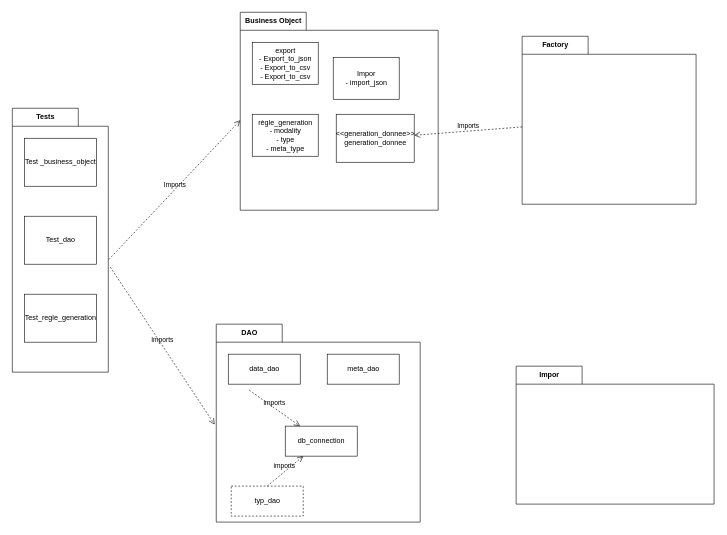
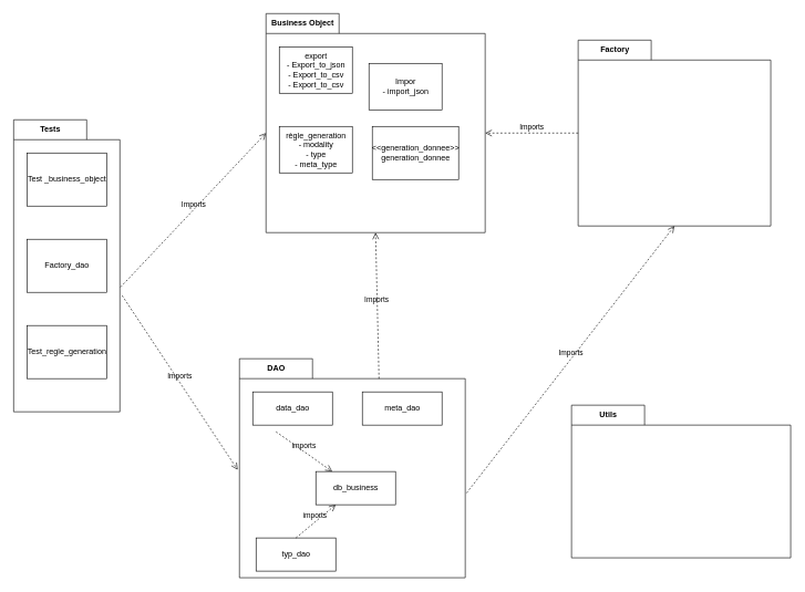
- <mxCell id="21" value="Imports" style="endArrow=open;startArrow=none;endFill=0;startFill=0;endSize=8;html=1;verticalAlign=bottom;dashed=1;labelBackgroundColor=none;" parent="1" source="19" target="6" edge="1"><mxGeometry width="160" relative="1" as="geometry"><mxPoint x="610" y="490" as="sourcePoint" /><mxPoint x="770" y="490" as="targetPoint" /></mxGeometry></mxCell>
+ <mxCell id="21" value="Imports" style="endArrow=open;startArrow=none;endFill=0;startFill=0;endSize=8;html=1;verticalAlign=bottom;dashed=1;labelBackgroundColor=none;entryX=0;entryY=0;entryDx=330;entryDy=180;entryPerimeter=0;" parent="1" source="19" target="2" edge="1"><mxGeometry width="160" relative="1" as="geometry"><mxPoint x="610" y="490" as="sourcePoint" /><mxPoint x="770" y="490" as="targetPoint" /></mxGeometry></mxCell>
- <mxCell id="17" value="Test_dao" style="html=1;" parent="15" vertex="1"><mxGeometry x="20" y="180" width="120" height="80" as="geometry" /></mxCell>
+ <mxCell id="17" value="Factory_dao" style="html=1;" parent="15" vertex="1"><mxGeometry x="20" y="180" width="120" height="80" as="geometry" /></mxCell>
+ <mxCell id="14" value="Imports&amp;nbsp;" style="endArrow=open;startArrow=none;endFill=0;startFill=0;endSize=8;html=1;verticalAlign=bottom;dashed=1;labelBackgroundColor=none;entryX=0.5;entryY=1;entryDx=0;entryDy=0;entryPerimeter=0;exitX=0.618;exitY=0.091;exitDx=0;exitDy=0;exitPerimeter=0;" parent="1" source="7" target="2" edge="1"><mxGeometry width="160" relative="1" as="geometry"><mxPoint x="590" y="480" as="sourcePoint" /><mxPoint x="750" y="480" as="targetPoint" /></mxGeometry></mxCell>
+ <mxCell id="24" value="Imports" style="endArrow=open;startArrow=none;endFill=0;startFill=0;endSize=8;html=1;verticalAlign=bottom;dashed=1;labelBackgroundColor=none;exitX=1.006;exitY=0.613;exitDx=0;exitDy=0;exitPerimeter=0;entryX=0.5;entryY=1;entryDx=0;entryDy=0;entryPerimeter=0;" edge="1" parent="1" source="7" target="19"><mxGeometry width="160" relative="1" as="geometry"><mxPoint x="770" y="770" as="sourcePoint" /><mxPoint x="930" y="770" as="targetPoint" /></mxGeometry></mxCell>
- <mxCell id="20" value="Impor" style="shape=folder;fontStyle=1;tabWidth=110;tabHeight=30;tabPosition=left;html=1;boundedLbl=1;labelInHeader=1;container=1;collapsible=0;recursiveResize=0;" parent="1" vertex="1"><mxGeometry x="860" y="610" width="330" height="230" as="geometry" /></mxCell>
+ <mxCell id="20" value="Utils" style="shape=folder;fontStyle=1;tabWidth=110;tabHeight=30;tabPosition=left;html=1;boundedLbl=1;labelInHeader=1;container=1;collapsible=0;recursiveResize=0;" parent="1" vertex="1"><mxGeometry x="860" y="610" width="330" height="230" as="geometry" /></mxCell>
- <mxCell id="10" value="db_connection" style="html=1;" parent="7" vertex="1"><mxGeometry x="115.0" y="170.0" width="120" height="50" as="geometry" /></mxCell>
+ <mxCell id="10" value="db_business" style="html=1;" parent="7" vertex="1"><mxGeometry x="115.0" y="170.0" width="120" height="50" as="geometry" /></mxCell>
- <mxCell id="11" value="typ_dao" style="html=1;dashed=1;" parent="7" vertex="1"><mxGeometry x="25.0" y="270.0" width="120" height="50" as="geometry" /></mxCell>
+ <mxCell id="11" value="typ_dao" style="html=1;" parent="7" vertex="1"><mxGeometry x="25.0" y="270.0" width="120" height="50" as="geometry" /></mxCell>
